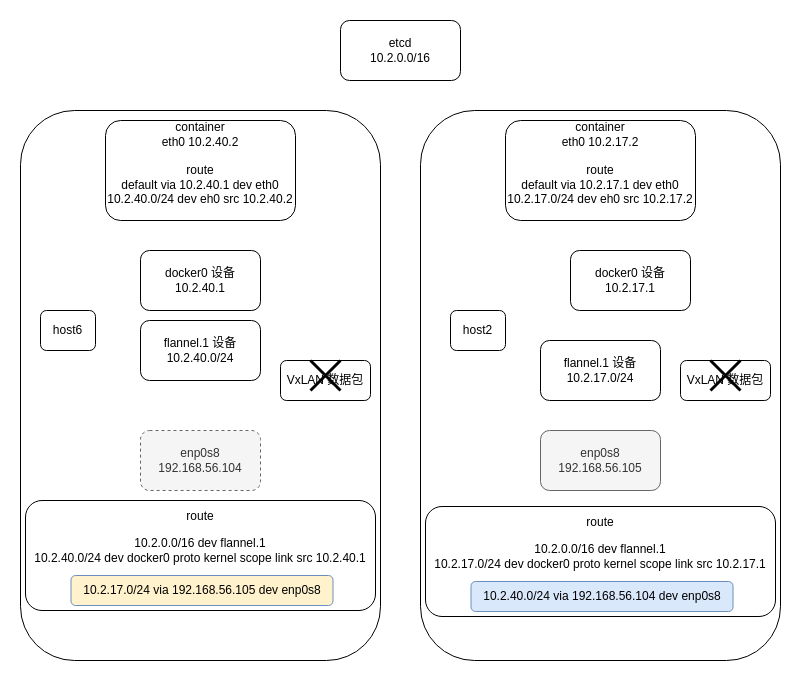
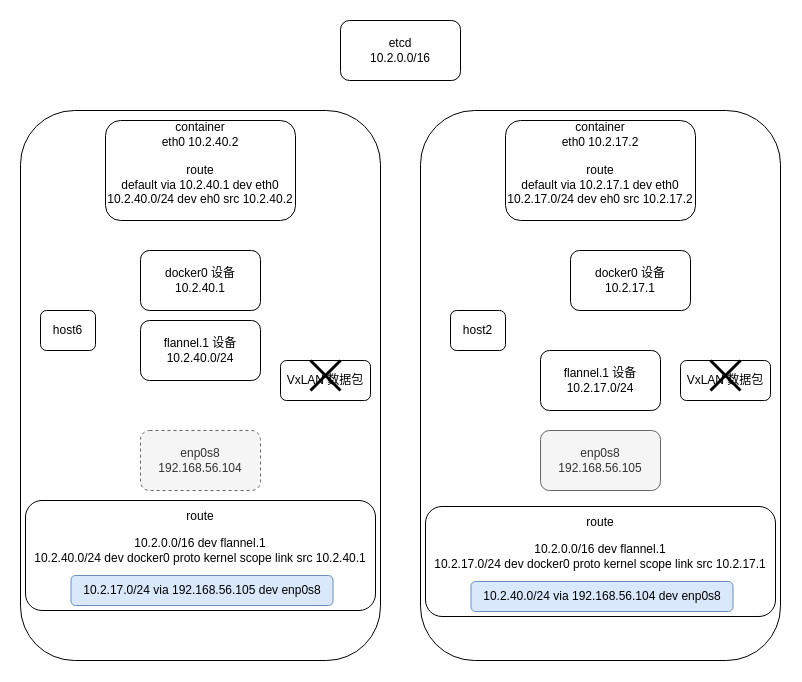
- <mxCell id="7" value="flannel.1 设备&lt;br&gt;10.2.17.0/24&lt;br&gt;" style="rounded=1;whiteSpace=wrap;html=1;" parent="1" vertex="1"><mxGeometry x="540" y="340" width="120" height="60" as="geometry" /></mxCell>
+ <mxCell id="7" value="flannel.1 设备&lt;br&gt;10.2.17.0/24&lt;br&gt;" style="rounded=1;whiteSpace=wrap;html=1;" parent="1" vertex="1"><mxGeometry x="540" y="350" width="120" height="60" as="geometry" /></mxCell>
- <mxCell id="21" value="&lt;span&gt;10.2.17.0/24 via 192.168.56.105 dev enp0s8&lt;/span&gt;&lt;br&gt;" style="rounded=1;whiteSpace=wrap;html=1;fillColor=#fff2cc;strokeColor=#6c8ebf;" vertex="1" parent="1"><mxGeometry x="70.5" y="575" width="262" height="30" as="geometry" /></mxCell>
+ <mxCell id="21" value="&lt;span&gt;10.2.17.0/24 via 192.168.56.105 dev enp0s8&lt;/span&gt;&lt;br&gt;" style="rounded=1;whiteSpace=wrap;html=1;fillColor=#dae8fc;strokeColor=#6c8ebf;" vertex="1" parent="1"><mxGeometry x="70.5" y="575" width="262" height="30" as="geometry" /></mxCell>
